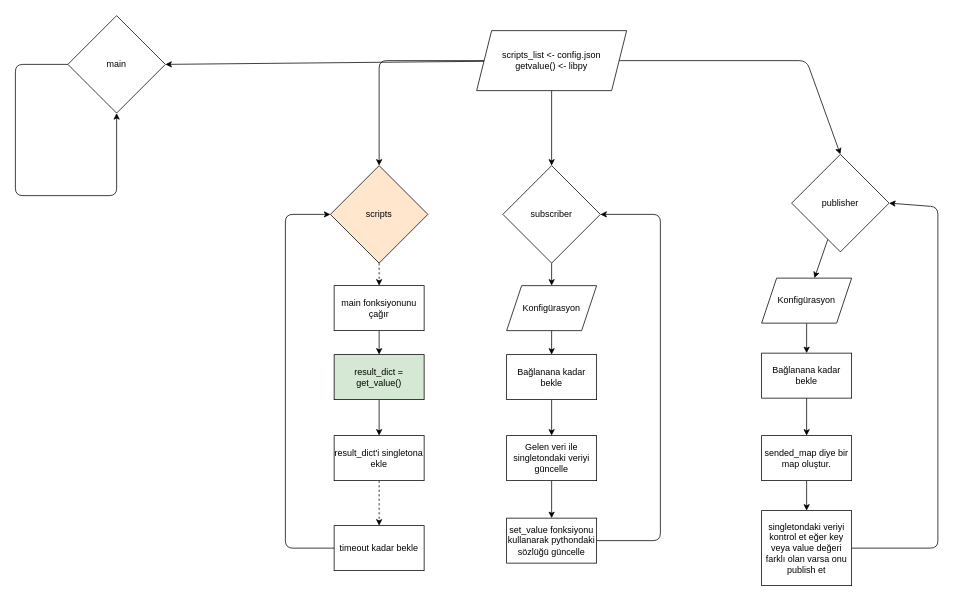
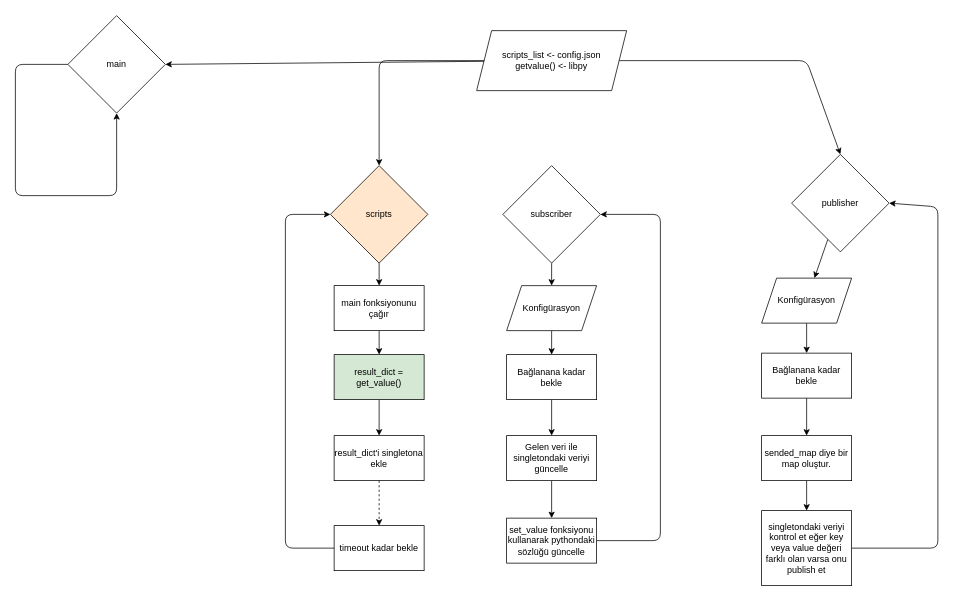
- <mxCell id="3" value="" style="edgeStyle=none;html=1;" parent="1" source="6" target="18" edge="1"><mxGeometry relative="1" as="geometry" /></mxCell>
- <mxCell id="7" value="" style="edgeStyle=none;html=1;dashed=1;" parent="1" source="8" target="12" edge="1"><mxGeometry relative="1" as="geometry" /></mxCell>
+ <mxCell id="7" value="" style="edgeStyle=none;html=1;" parent="1" source="8" target="12" edge="1"><mxGeometry relative="1" as="geometry" /></mxCell>
